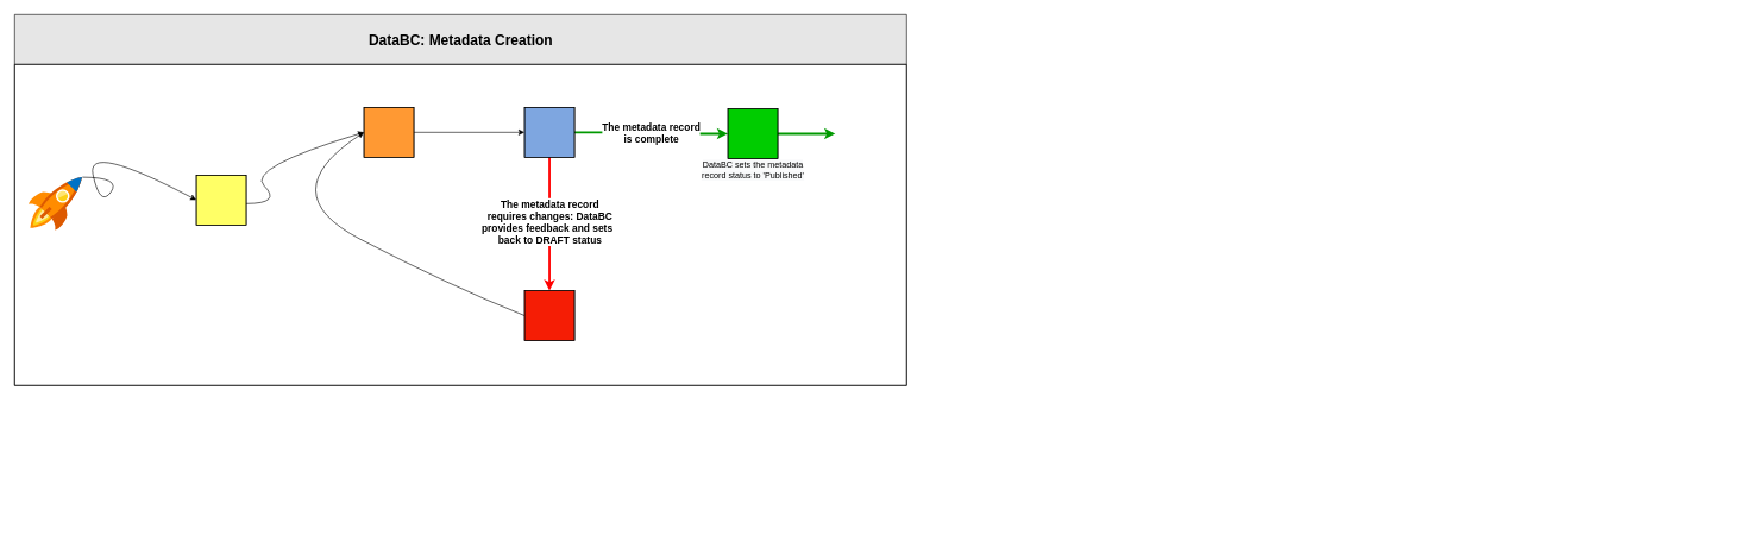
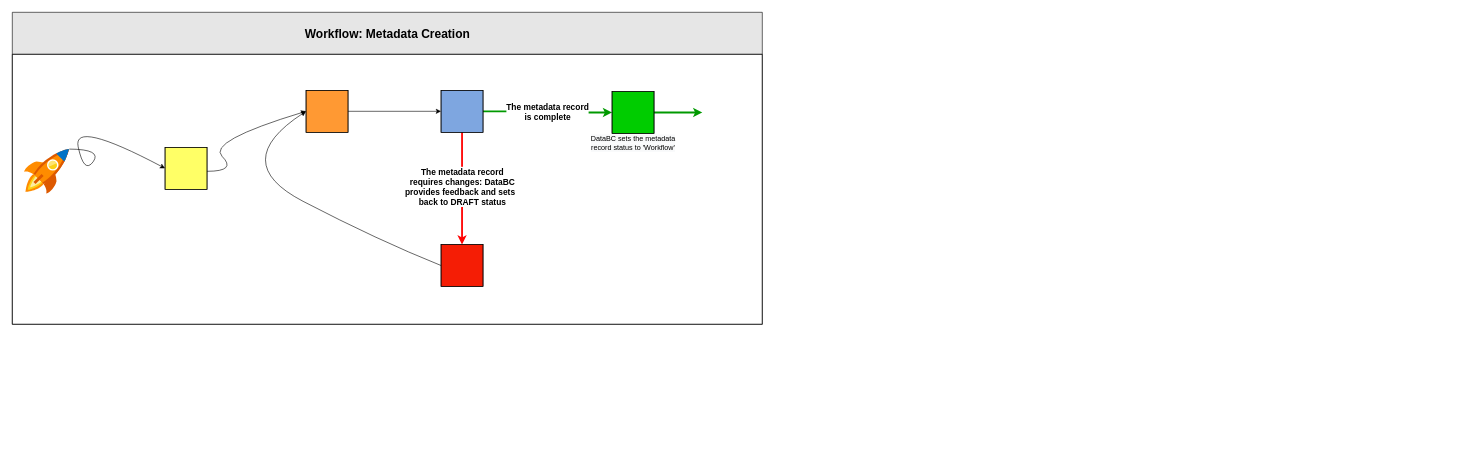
- <mxCell id="2" value="DataBC: Metadata Creation" style="swimlane;html=1;childLayout=stackLayout;startSize=70;rounded=0;shadow=0;labelBackgroundColor=none;strokeWidth=1;fontFamily=Helvetica;fontSize=20;align=center;fillColor=#E6E6E6;" parent="1" vertex="1"><mxGeometry x="20" y="20" width="1250" height="520" as="geometry" /></mxCell>
+ <mxCell id="2" value="Workflow: Metadata Creation" style="swimlane;html=1;childLayout=stackLayout;startSize=70;rounded=0;shadow=0;labelBackgroundColor=none;strokeWidth=1;fontFamily=Helvetica;fontSize=20;align=center;fillColor=#E6E6E6;" parent="1" vertex="1"><mxGeometry x="20" y="20" width="1250" height="520" as="geometry" /></mxCell>
- <mxCell id="16" value="&#10;&#10;&lt;span style=&quot;color: rgb(0, 0, 0); font-family: helvetica; font-size: 12px; font-style: normal; font-weight: 400; letter-spacing: normal; text-align: center; text-indent: 0px; text-transform: none; word-spacing: 0px; background-color: rgb(248, 249, 250); display: inline; float: none;&quot;&gt;DataBC sets the metadata record status to 'Published'&lt;/span&gt;&#10;&#10;" style="text;html=1;strokeColor=none;fillColor=none;align=center;verticalAlign=middle;whiteSpace=wrap;rounded=0;fontColor=#4D4D4D;" parent="14" vertex="1"><mxGeometry y="76" width="160" height="20" as="geometry" /></mxCell>
+ <mxCell id="16" value="&#10;&#10;&lt;span style=&quot;color: rgb(0, 0, 0); font-family: helvetica; font-size: 12px; font-style: normal; font-weight: 400; letter-spacing: normal; text-align: center; text-indent: 0px; text-transform: none; word-spacing: 0px; background-color: rgb(248, 249, 250); display: inline; float: none;&quot;&gt;DataBC sets the metadata record status to 'Workflow'&lt;/span&gt;&#10;&#10;" style="text;html=1;strokeColor=none;fillColor=none;align=center;verticalAlign=middle;whiteSpace=wrap;rounded=0;fontColor=#4D4D4D;" parent="14" vertex="1"><mxGeometry y="76" width="160" height="20" as="geometry" /></mxCell>
